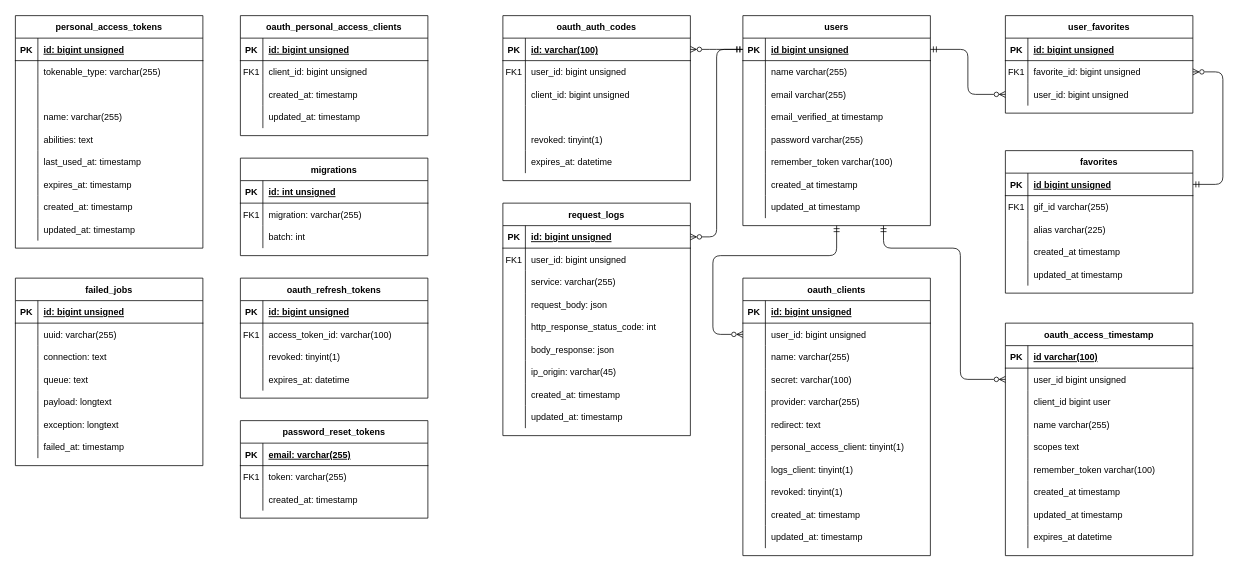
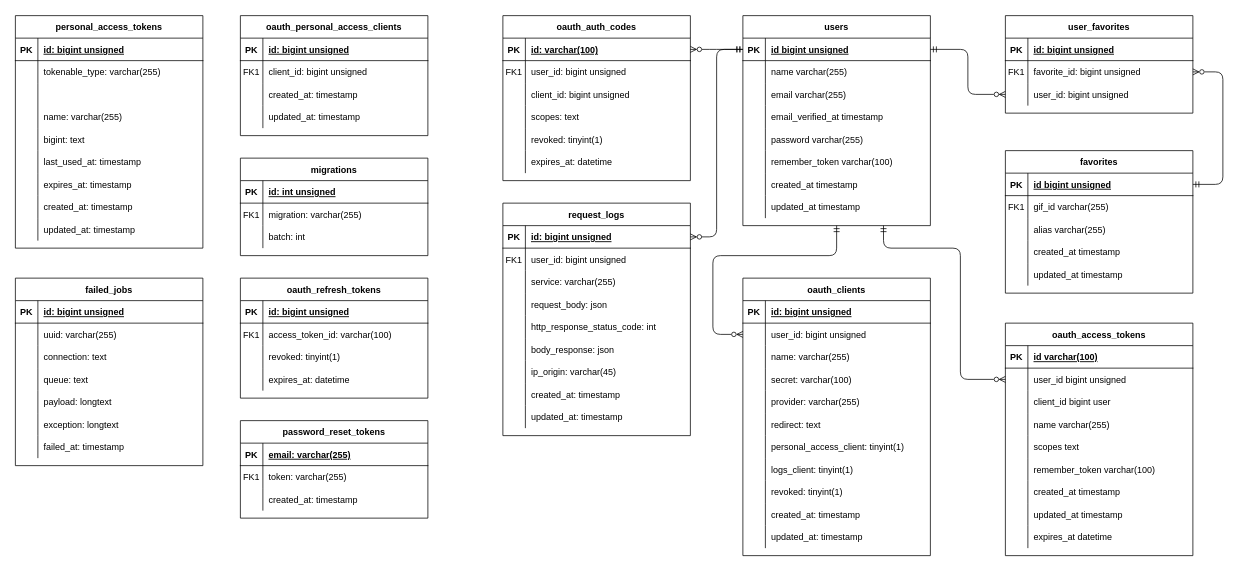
+ <mxCell id="156" value="scopes: text" style="shape=partialRectangle;overflow=hidden;connectable=0;fillColor=none;top=0;left=0;bottom=0;right=0;align=left;spacingLeft=6;" parent="154" vertex="1"><mxGeometry x="30" width="220" height="30" as="geometry"><mxRectangle width="220" height="30" as="alternateBounds" /></mxGeometry></mxCell>
- <mxCell id="178" value="abilities: text" style="shape=partialRectangle;overflow=hidden;connectable=0;fillColor=none;top=0;left=0;bottom=0;right=0;align=left;spacingLeft=6;" vertex="1" parent="176"><mxGeometry x="30" width="220" height="30" as="geometry"><mxRectangle width="220" height="30" as="alternateBounds" /></mxGeometry></mxCell>
+ <mxCell id="178" value="bigint: text" style="shape=partialRectangle;overflow=hidden;connectable=0;fillColor=none;top=0;left=0;bottom=0;right=0;align=left;spacingLeft=6;" vertex="1" parent="176"><mxGeometry x="30" width="220" height="30" as="geometry"><mxRectangle width="220" height="30" as="alternateBounds" /></mxGeometry></mxCell>
- <mxCell id="12" value="alias varchar(225)" style="shape=partialRectangle;overflow=hidden;connectable=0;fillColor=none;top=0;left=0;bottom=0;right=0;align=left;spacingLeft=6;" parent="10" vertex="1"><mxGeometry x="30" width="220" height="30" as="geometry"><mxRectangle width="220" height="30" as="alternateBounds" /></mxGeometry></mxCell>
+ <mxCell id="12" value="alias varchar(255)" style="shape=partialRectangle;overflow=hidden;connectable=0;fillColor=none;top=0;left=0;bottom=0;right=0;align=left;spacingLeft=6;" parent="10" vertex="1"><mxGeometry x="30" width="220" height="30" as="geometry"><mxRectangle width="220" height="30" as="alternateBounds" /></mxGeometry></mxCell>
- <mxCell id="44" value="oauth_access_timestamp" style="shape=table;startSize=30;container=1;collapsible=1;childLayout=tableLayout;fixedRows=1;rowLines=0;fontStyle=1;align=center;resizeLast=1;" parent="1" vertex="1"><mxGeometry x="1340" y="430" width="250" height="310" as="geometry" /></mxCell>
+ <mxCell id="44" value="oauth_access_tokens" style="shape=table;startSize=30;container=1;collapsible=1;childLayout=tableLayout;fixedRows=1;rowLines=0;fontStyle=1;align=center;resizeLast=1;" parent="1" vertex="1"><mxGeometry x="1340" y="430" width="250" height="310" as="geometry" /></mxCell>
